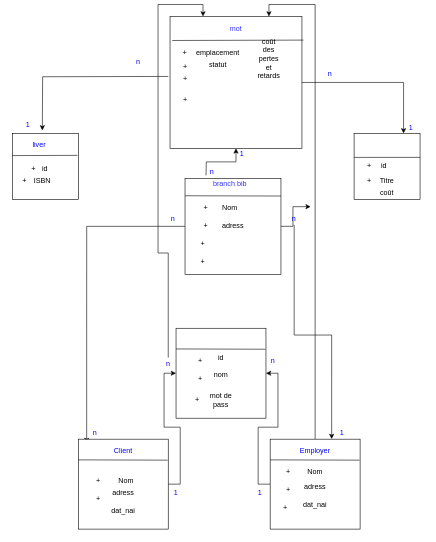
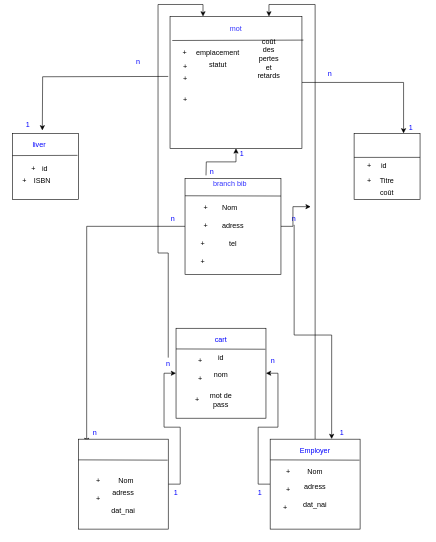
+ <mxCell id="17" value="tel" style="text;html=1;strokeColor=none;fillColor=none;align=center;verticalAlign=middle;whiteSpace=wrap;rounded=0;" parent="1" vertex="1"><mxGeometry x="368" y="390" width="40" height="20" as="geometry" /></mxCell>
+ <mxCell id="38" value="cart" style="text;html=1;strokeColor=none;fillColor=none;align=center;verticalAlign=middle;whiteSpace=wrap;rounded=0;fontColor=#0000FF;" parent="1" vertex="1"><mxGeometry x="348" y="550" width="40" height="20" as="geometry" /></mxCell>
- <mxCell id="30" value="Client" style="text;html=1;strokeColor=none;fillColor=none;align=center;verticalAlign=middle;whiteSpace=wrap;rounded=0;fontColor=#0000FF;" parent="1" vertex="1"><mxGeometry x="185" y="735" width="40" height="20" as="geometry" /></mxCell>
